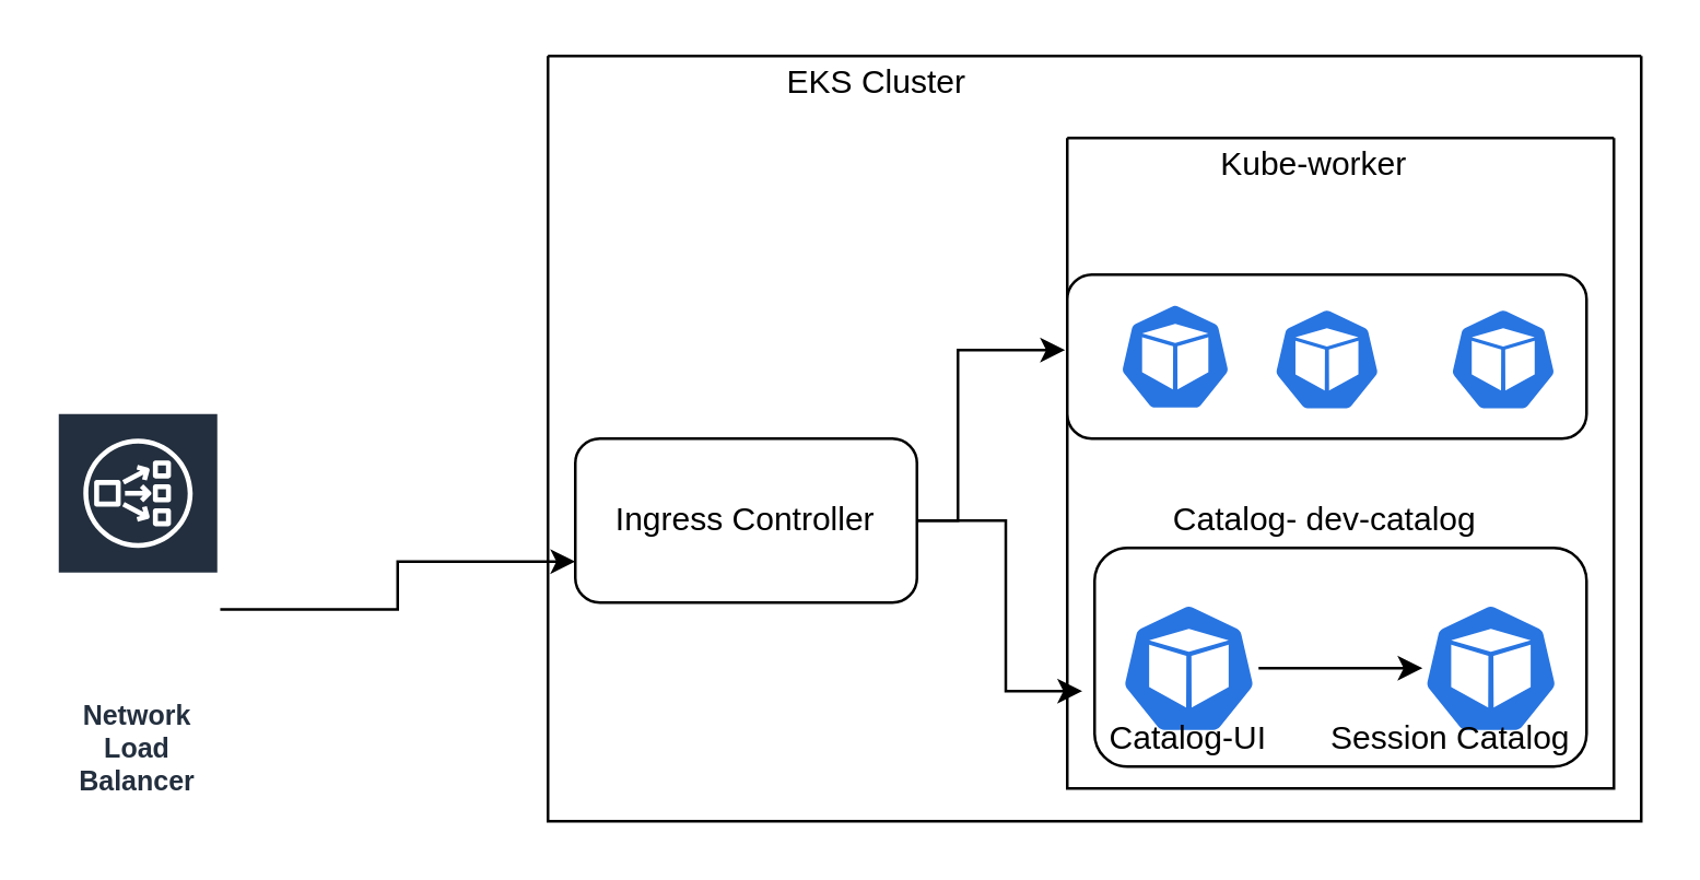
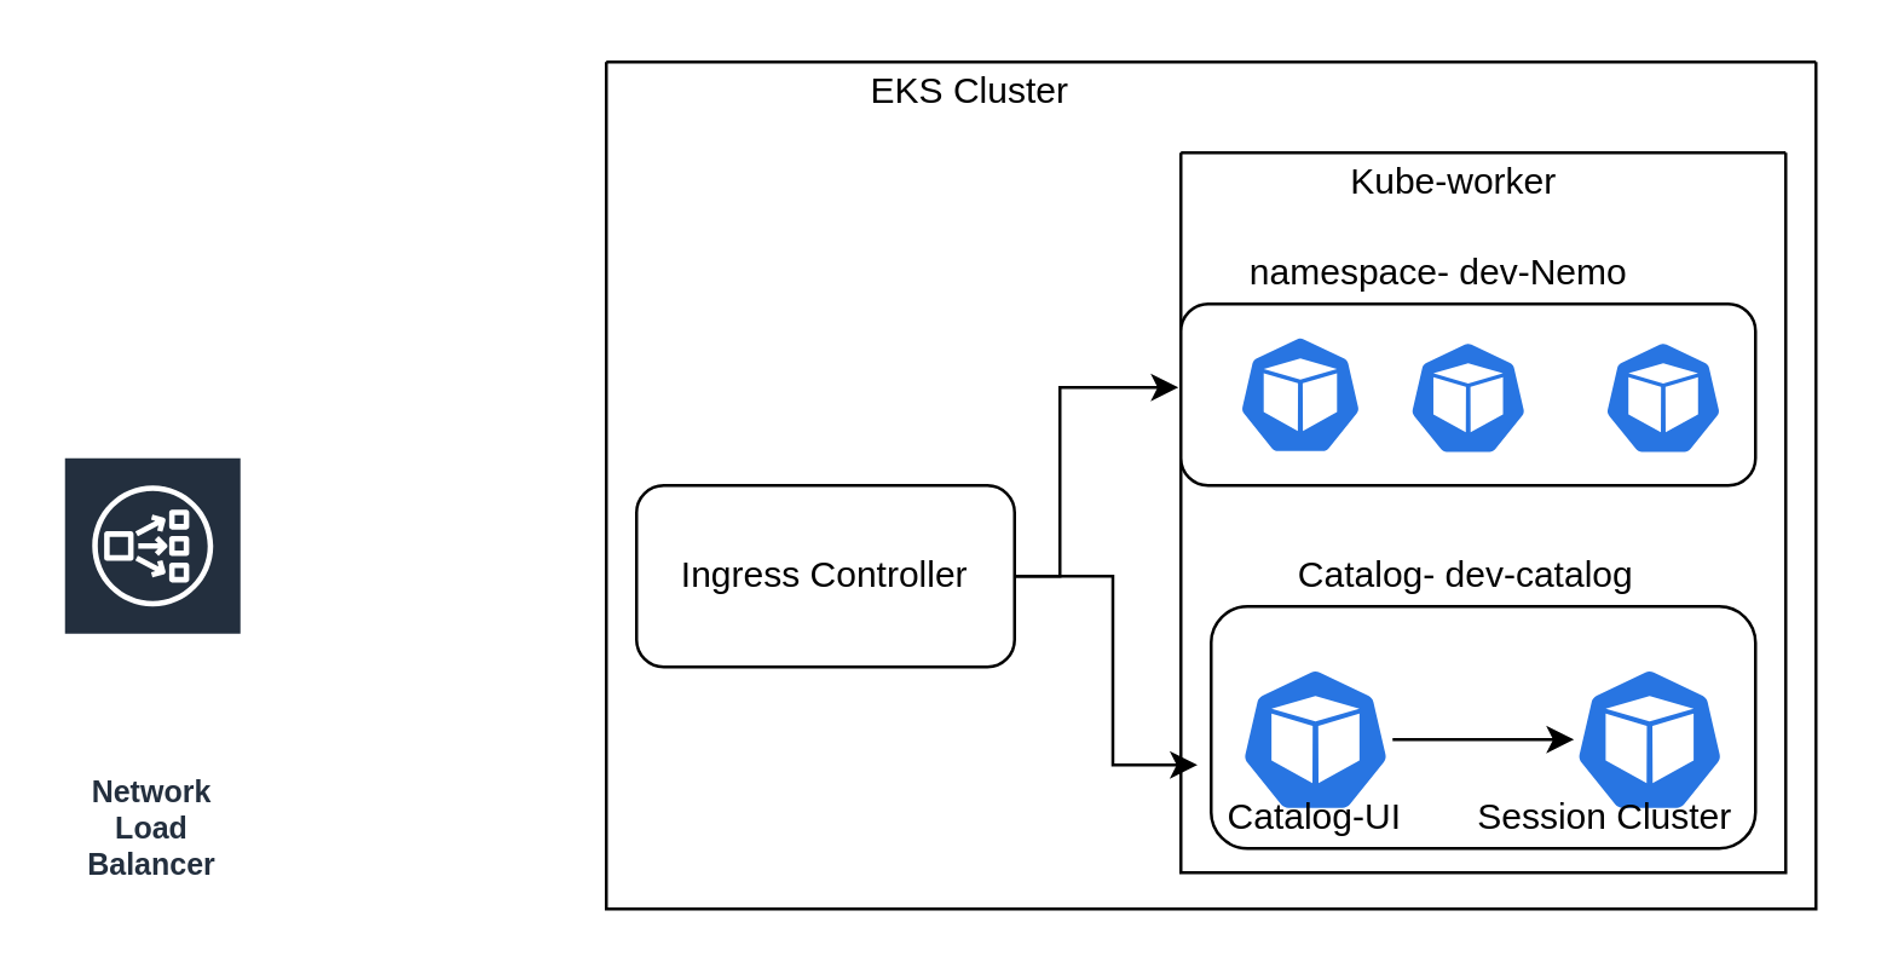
+ <mxCell id="18" value="namespace- dev-Nemo" style="text;html=1;align=center;verticalAlign=middle;resizable=0;points=[];autosize=1;strokeColor=none;fillColor=none;fontSize=12;fontFamily=Helvetica;fontColor=default;" vertex="1" parent="9"><mxGeometry x="15" y="30" width="140" height="20" as="geometry" /></mxCell>
- <mxCell id="2" style="edgeStyle=orthogonalEdgeStyle;rounded=0;orthogonalLoop=1;jettySize=auto;html=1;entryX=0;entryY=0.75;entryDx=0;entryDy=0;fontFamily=Helvetica;fontSize=12;fontColor=default;" edge="1" parent="1" source="3" target="6"><mxGeometry relative="1" as="geometry" /></mxCell>
- <mxCell id="15" value="Session Catalog" style="text;html=1;align=center;verticalAlign=middle;resizable=0;points=[];autosize=1;strokeColor=none;fillColor=none;" vertex="1" parent="9"><mxGeometry x="90" y="210" width="100" height="20" as="geometry" /></mxCell>
+ <mxCell id="15" value="Session Cluster" style="text;html=1;align=center;verticalAlign=middle;resizable=0;points=[];autosize=1;strokeColor=none;fillColor=none;" vertex="1" parent="9"><mxGeometry x="90" y="210" width="100" height="20" as="geometry" /></mxCell>
